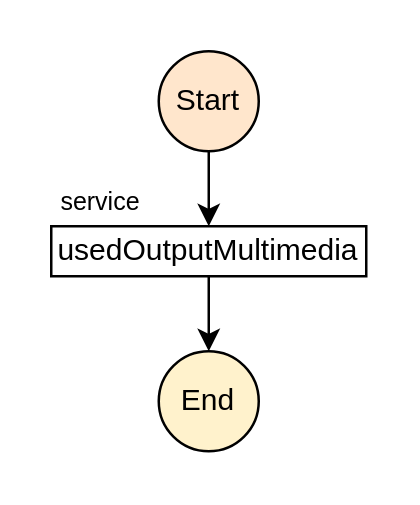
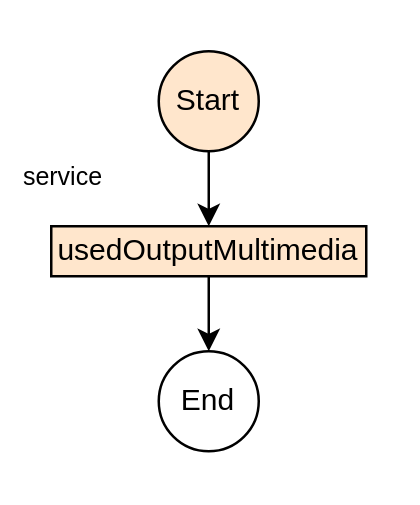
- <mxCell id="7" value="service" style="text;html=1;strokeColor=none;fillColor=none;align=center;verticalAlign=middle;whiteSpace=wrap;rounded=0;fontSize=10;" vertex="1" parent="1"><mxGeometry x="20" y="70" width="40" height="20" as="geometry" /></mxCell>
+ <mxCell id="7" value="service" style="text;html=1;strokeColor=none;fillColor=none;align=center;verticalAlign=middle;whiteSpace=wrap;rounded=0;fontSize=10;" vertex="1" parent="1"><mxGeometry x="5" y="60" width="40" height="20" as="geometry" /></mxCell>
- <mxCell id="6" value="usedOutputMultimedia" style="rounded=0;whiteSpace=wrap;html=1;" vertex="1" parent="1"><mxGeometry x="20" y="90" width="126" height="20" as="geometry" /></mxCell>
+ <mxCell id="6" value="usedOutputMultimedia" style="rounded=0;whiteSpace=wrap;html=1;fillColor=#ffe6cc;" vertex="1" parent="1"><mxGeometry x="20" y="90" width="126" height="20" as="geometry" /></mxCell>
- <mxCell id="5" value="End" style="ellipse;whiteSpace=wrap;html=1;aspect=fixed;fillColor=#fff2cc;" vertex="1" parent="1"><mxGeometry x="63" y="140" width="40" height="40" as="geometry" /></mxCell>
+ <mxCell id="5" value="End" style="ellipse;whiteSpace=wrap;html=1;aspect=fixed;" vertex="1" parent="1"><mxGeometry x="63" y="140" width="40" height="40" as="geometry" /></mxCell>
